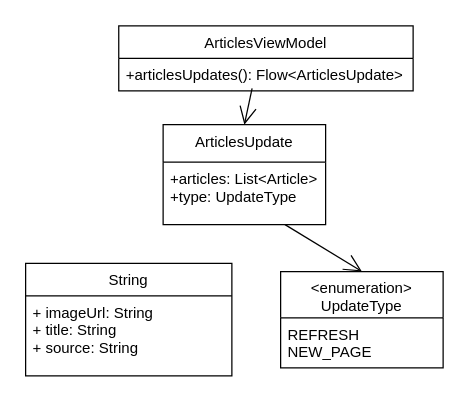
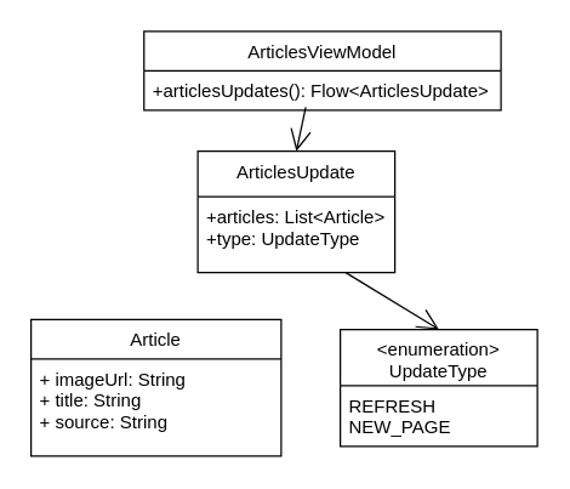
- <mxCell id="8" value="String" style="swimlane;fontStyle=0;align=center;verticalAlign=top;childLayout=stackLayout;horizontal=1;startSize=26;horizontalStack=0;resizeParent=1;resizeLast=0;collapsible=1;marginBottom=0;rounded=0;shadow=0;strokeWidth=1;" parent="1" vertex="1"><mxGeometry x="20" y="210" width="165" height="90" as="geometry"><mxRectangle x="230" y="140" width="160" height="26" as="alternateBounds" /></mxGeometry></mxCell>
+ <mxCell id="8" value="Article" style="swimlane;fontStyle=0;align=center;verticalAlign=top;childLayout=stackLayout;horizontal=1;startSize=26;horizontalStack=0;resizeParent=1;resizeLast=0;collapsible=1;marginBottom=0;rounded=0;shadow=0;strokeWidth=1;" parent="1" vertex="1"><mxGeometry x="20" y="210" width="165" height="90" as="geometry"><mxRectangle x="230" y="140" width="160" height="26" as="alternateBounds" /></mxGeometry></mxCell>
